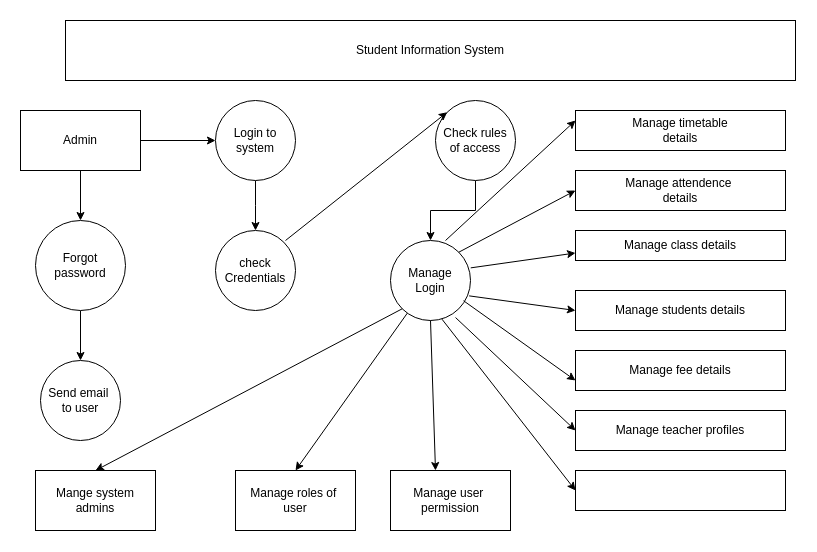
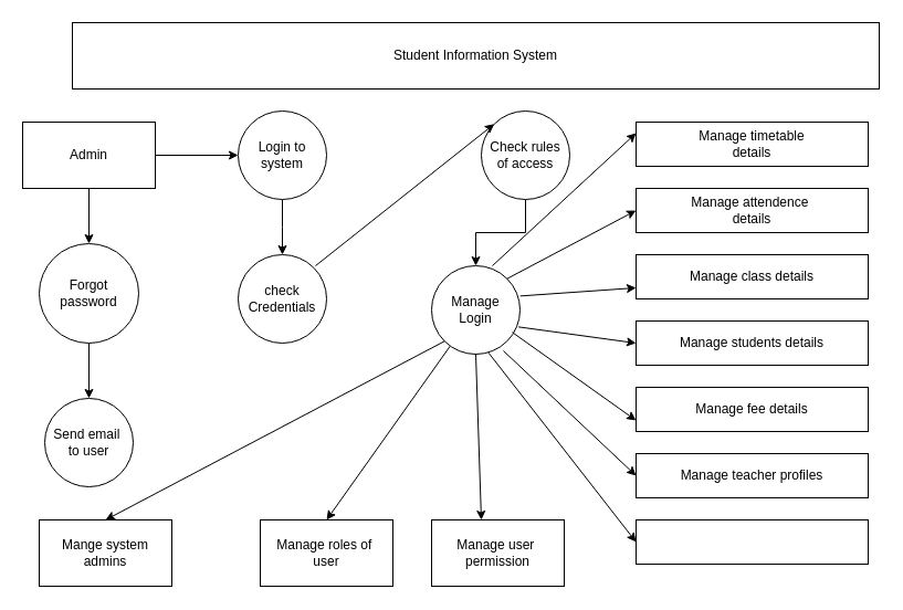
- <mxCell id="24" value="Manage class details" style="rounded=0;whiteSpace=wrap;html=1;" vertex="1" parent="1"><mxGeometry x="575" y="230" width="210" height="30" as="geometry" /></mxCell>
+ <mxCell id="24" value="Manage class details" style="rounded=0;whiteSpace=wrap;html=1;" vertex="1" parent="1"><mxGeometry x="575" y="230" width="210" height="40" as="geometry" /></mxCell>
